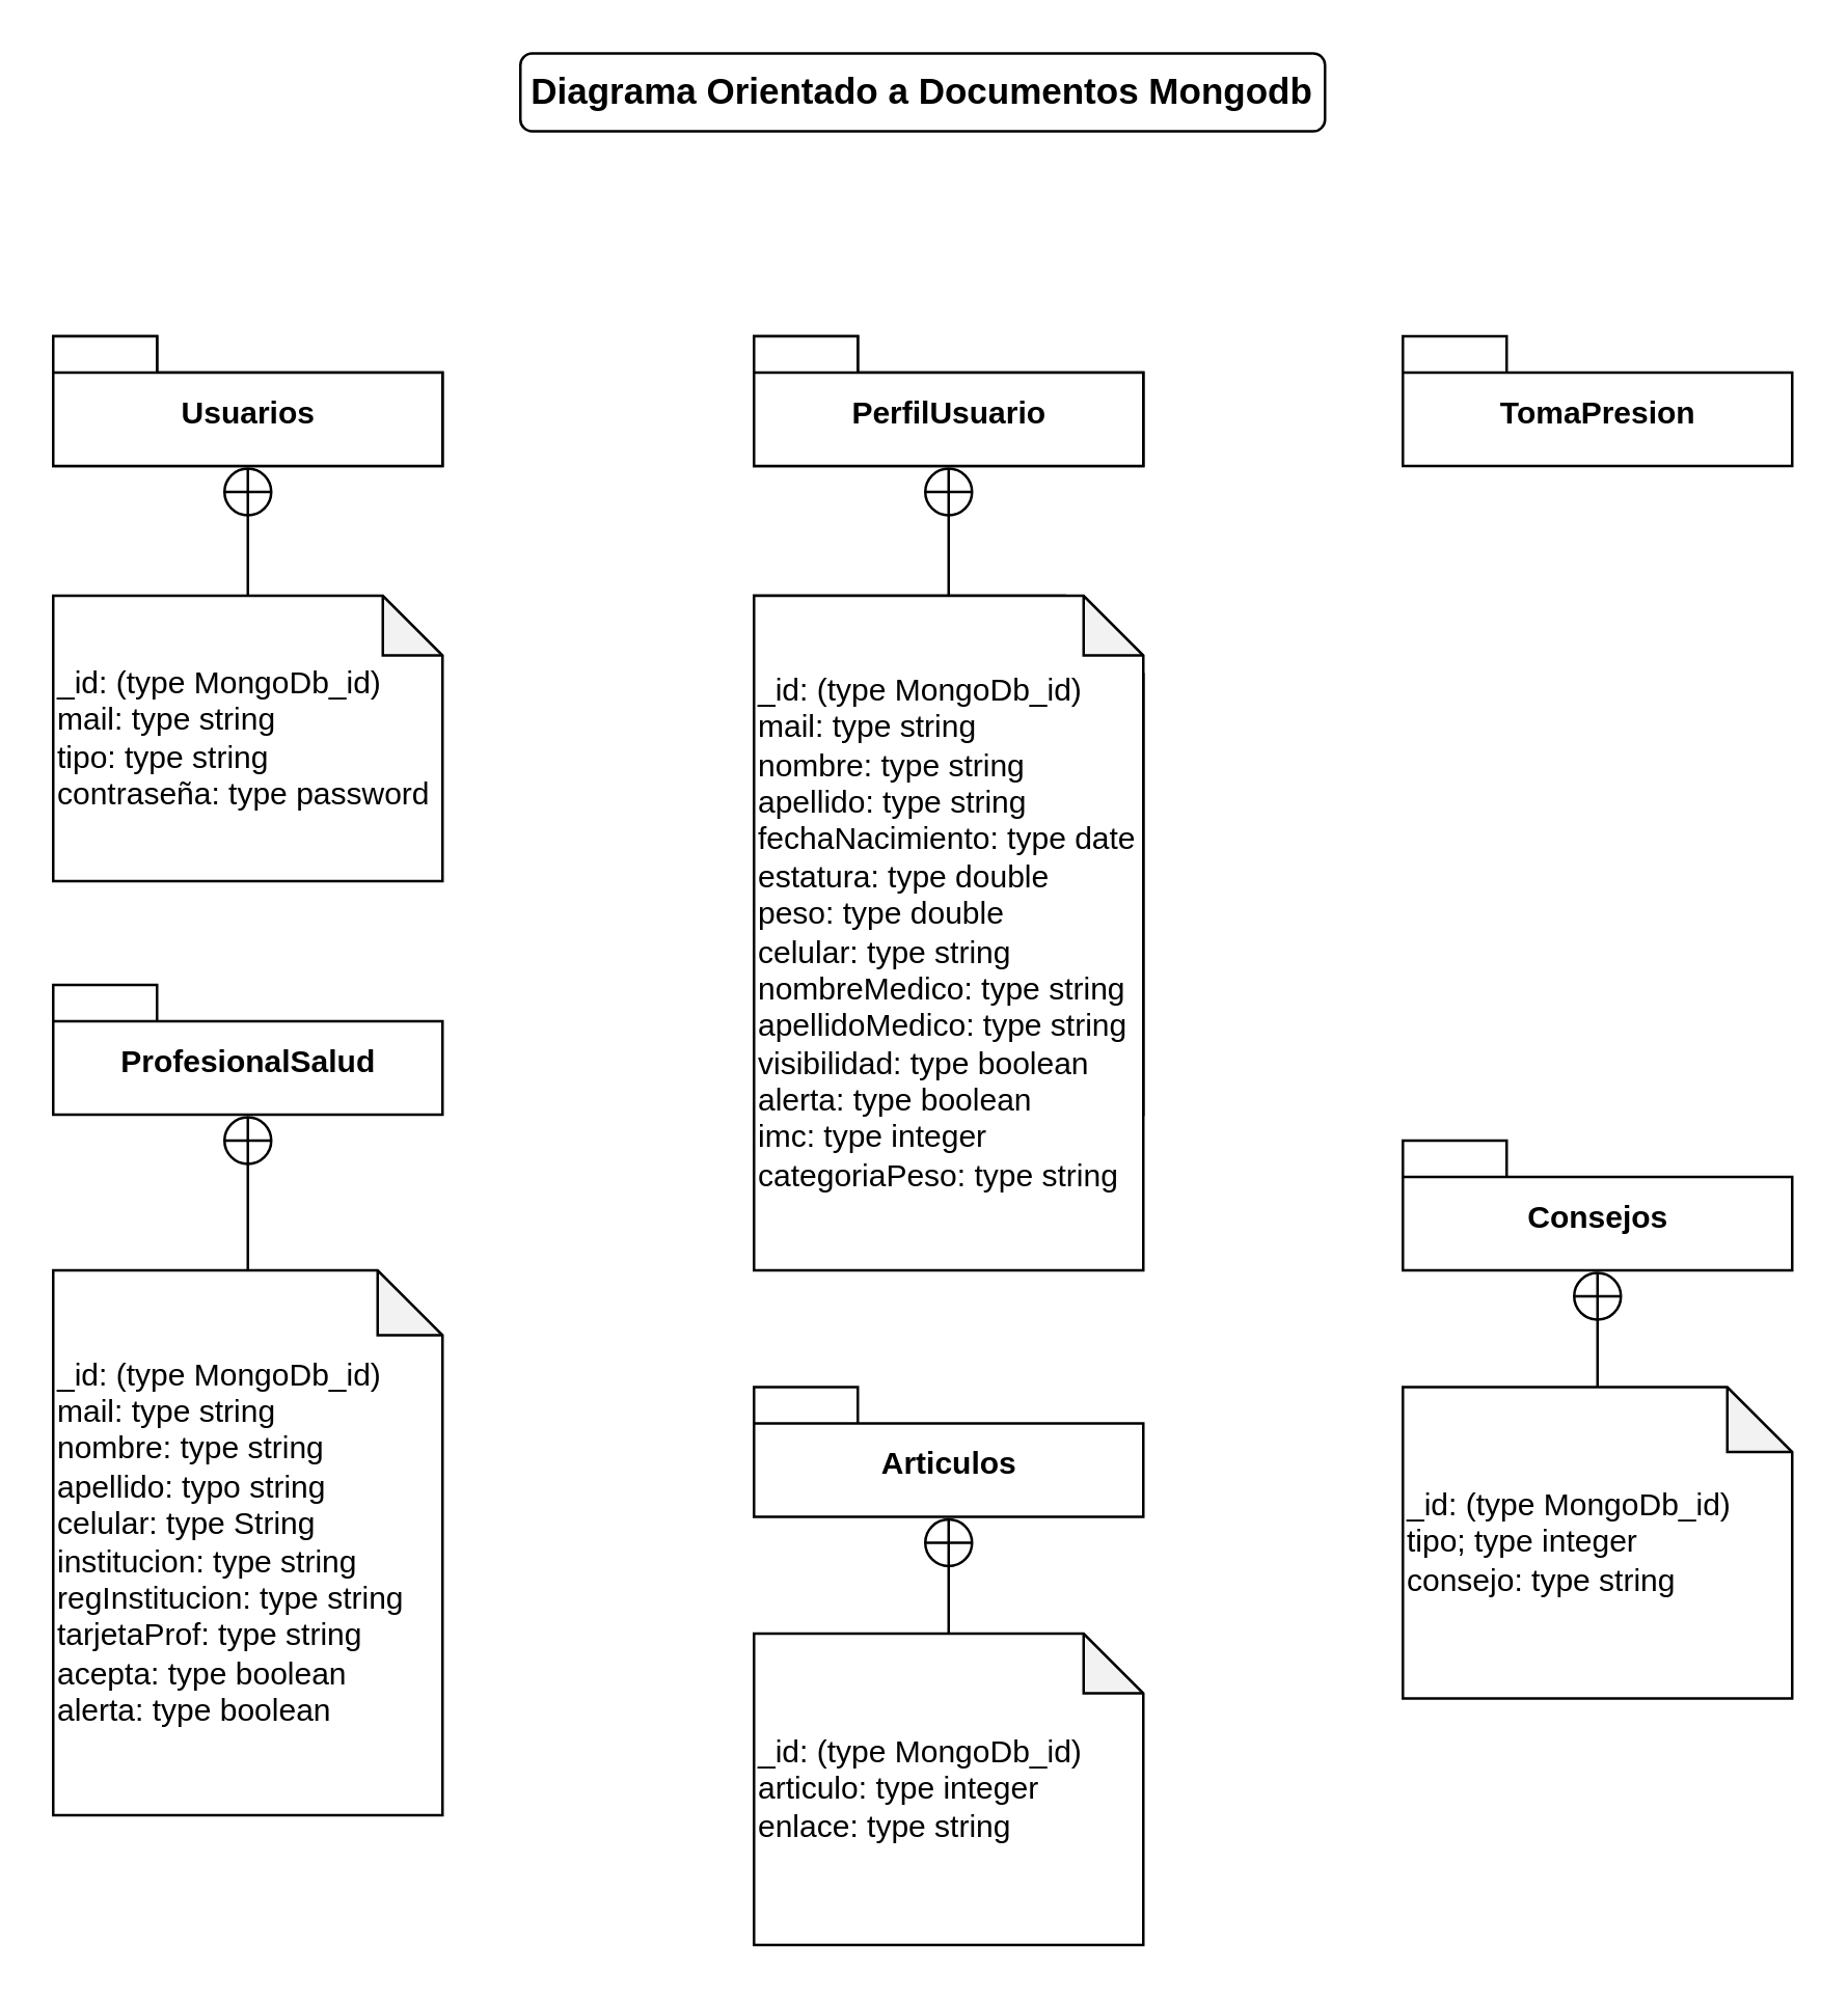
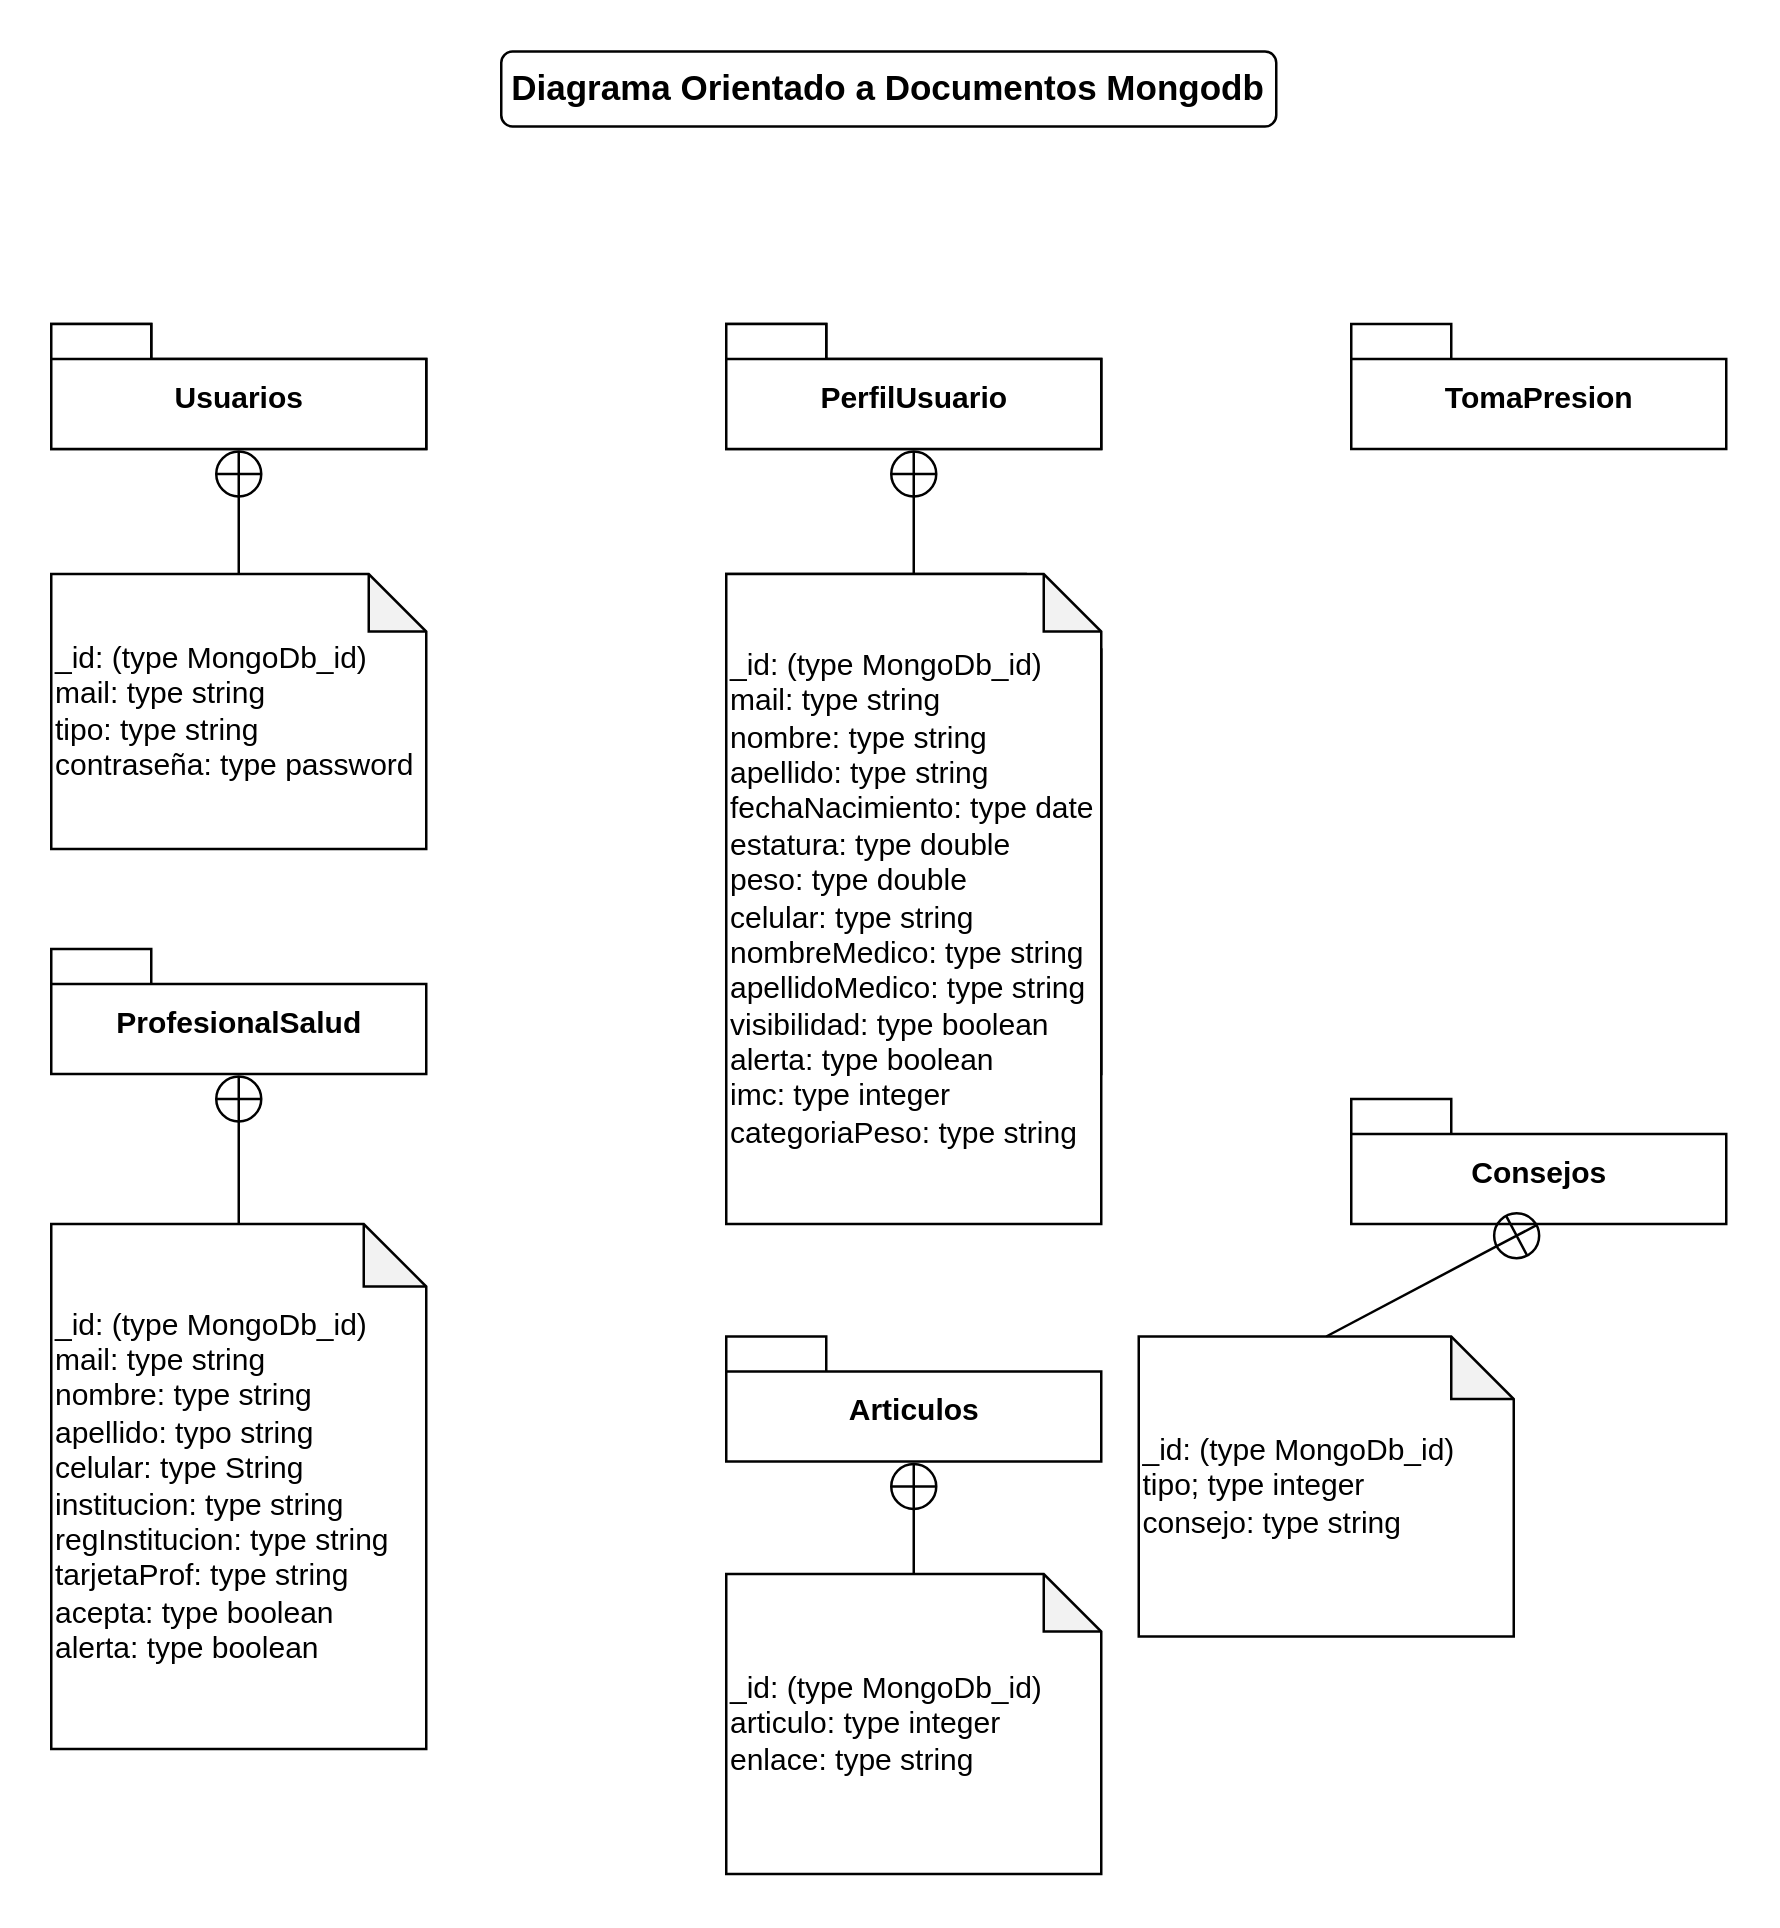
- <mxCell id="22" value="&lt;div&gt;&lt;font face=&quot;helvetica&quot;&gt;_id: (type MongoDb_id)&lt;/font&gt;&lt;/div&gt;&lt;div&gt;&lt;font face=&quot;helvetica&quot;&gt;tipo; type integer&lt;/font&gt;&lt;/div&gt;&lt;div&gt;&lt;font face=&quot;helvetica&quot;&gt;consejo: type string&lt;/font&gt;&lt;/div&gt;" style="shape=note;whiteSpace=wrap;html=1;backgroundOutline=1;darkOpacity=0.05;align=left;verticalAlign=middle;size=25;" parent="1" vertex="1"><mxGeometry x="540" y="534" width="150" height="120" as="geometry" /></mxCell>
+ <mxCell id="22" value="&lt;div&gt;&lt;font face=&quot;helvetica&quot;&gt;_id: (type MongoDb_id)&lt;/font&gt;&lt;/div&gt;&lt;div&gt;&lt;font face=&quot;helvetica&quot;&gt;tipo; type integer&lt;/font&gt;&lt;/div&gt;&lt;div&gt;&lt;font face=&quot;helvetica&quot;&gt;consejo: type string&lt;/font&gt;&lt;/div&gt;" style="shape=note;whiteSpace=wrap;html=1;backgroundOutline=1;darkOpacity=0.05;align=left;verticalAlign=middle;size=25;" parent="1" vertex="1"><mxGeometry x="455" y="534" width="150" height="120" as="geometry" /></mxCell>
